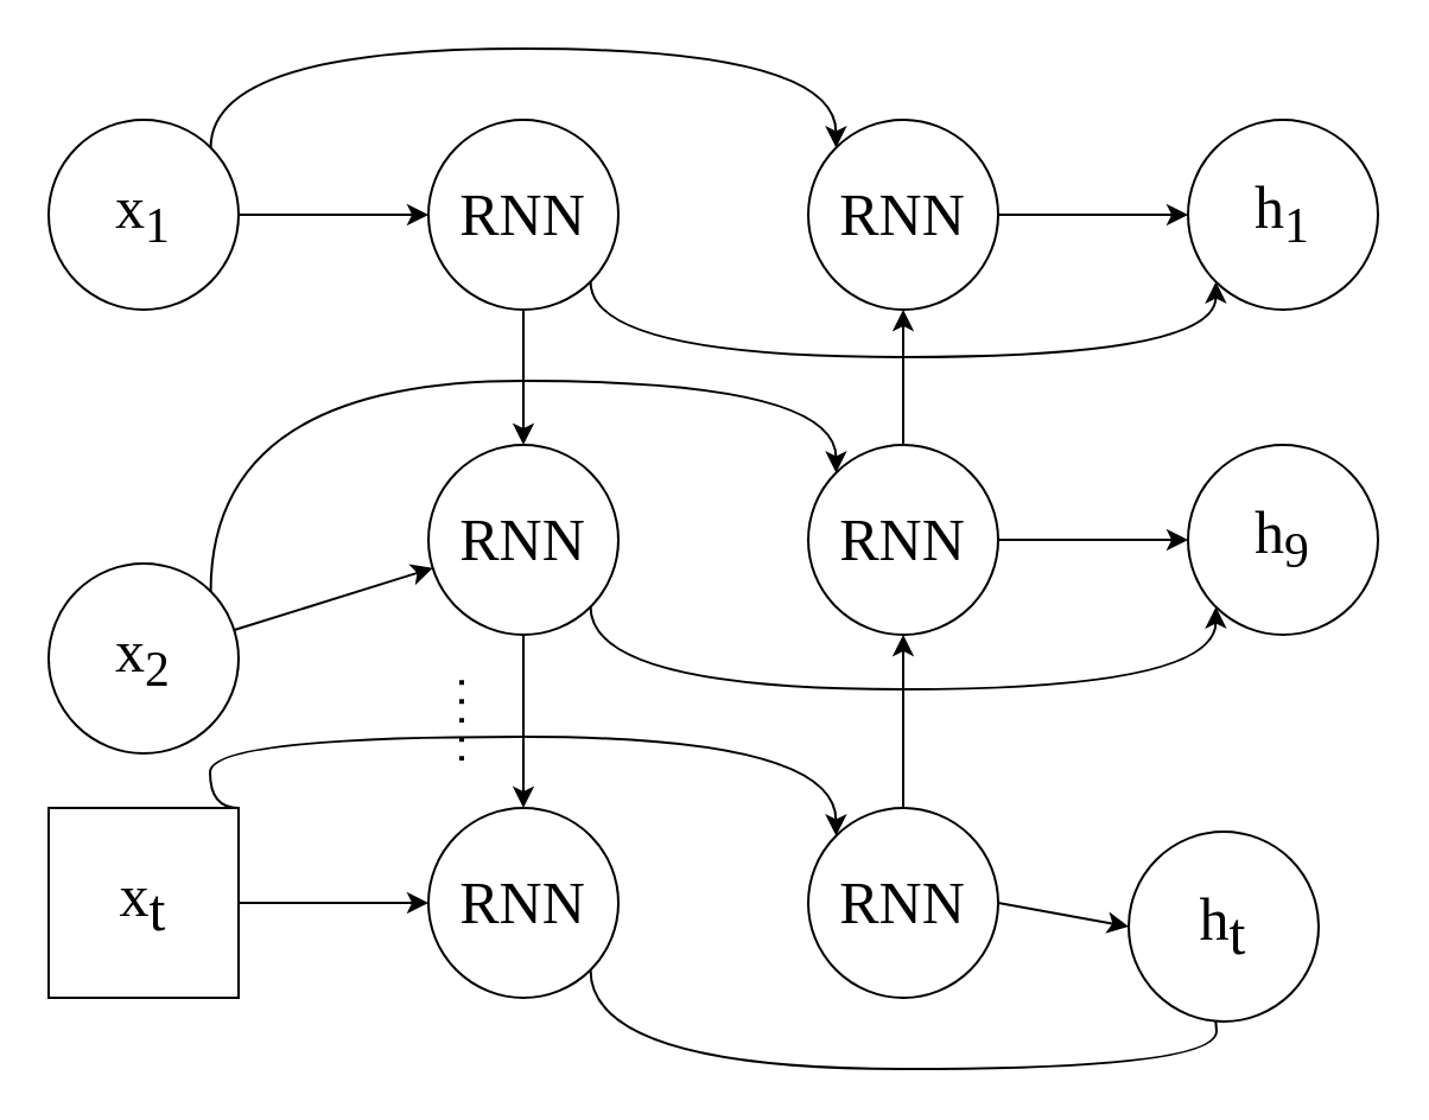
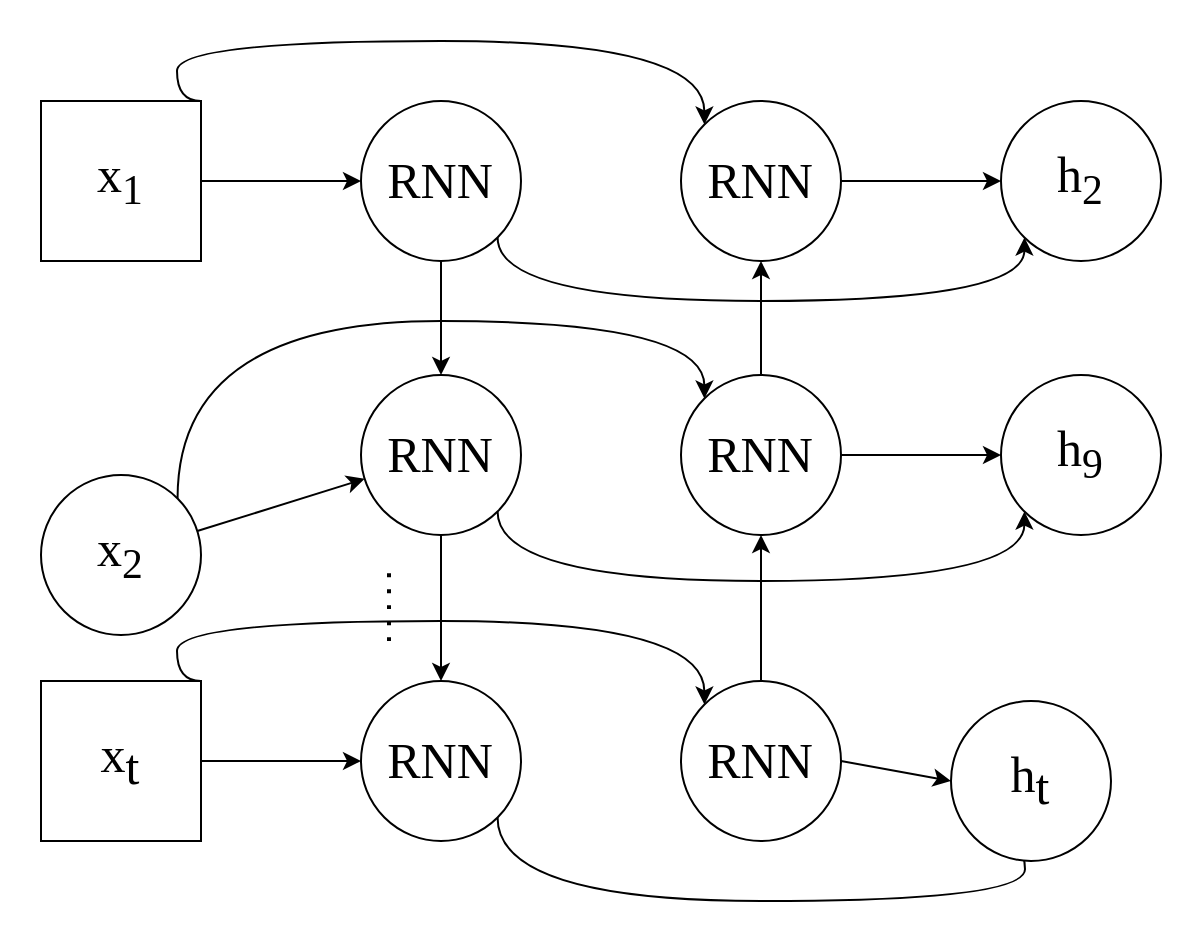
- <mxCell id="4" value="x&lt;span style=&quot;font-size: 25px&quot;&gt;&lt;sub&gt;1&lt;/sub&gt;&lt;/span&gt;" style="ellipse;whiteSpace=wrap;html=1;aspect=fixed;fontSize=25;fontFamily=Times New Roman;" parent="1" vertex="1"><mxGeometry x="20" y="50" width="80" height="80" as="geometry" /></mxCell>
+ <mxCell id="4" value="x&lt;span style=&quot;font-size: 25px&quot;&gt;&lt;sub&gt;1&lt;/sub&gt;&lt;/span&gt;" style="whiteSpace=wrap;html=1;aspect=fixed;fontSize=25;fontFamily=Times New Roman;rounded=0;" parent="1" vertex="1"><mxGeometry x="20" y="50" width="80" height="80" as="geometry" /></mxCell>
- <mxCell id="8" value="h&lt;span style=&quot;font-size: 25px&quot;&gt;&lt;sub&gt;1&lt;/sub&gt;&lt;/span&gt;" style="ellipse;whiteSpace=wrap;html=1;aspect=fixed;fontSize=25;fontFamily=Times New Roman;" parent="1" vertex="1"><mxGeometry x="500" y="50" width="80" height="80" as="geometry" /></mxCell>
+ <mxCell id="8" value="h&lt;span style=&quot;font-size: 25px&quot;&gt;&lt;sub&gt;2&lt;/sub&gt;&lt;/span&gt;" style="ellipse;whiteSpace=wrap;html=1;aspect=fixed;fontSize=25;fontFamily=Times New Roman;" parent="1" vertex="1"><mxGeometry x="500" y="50" width="80" height="80" as="geometry" /></mxCell>
